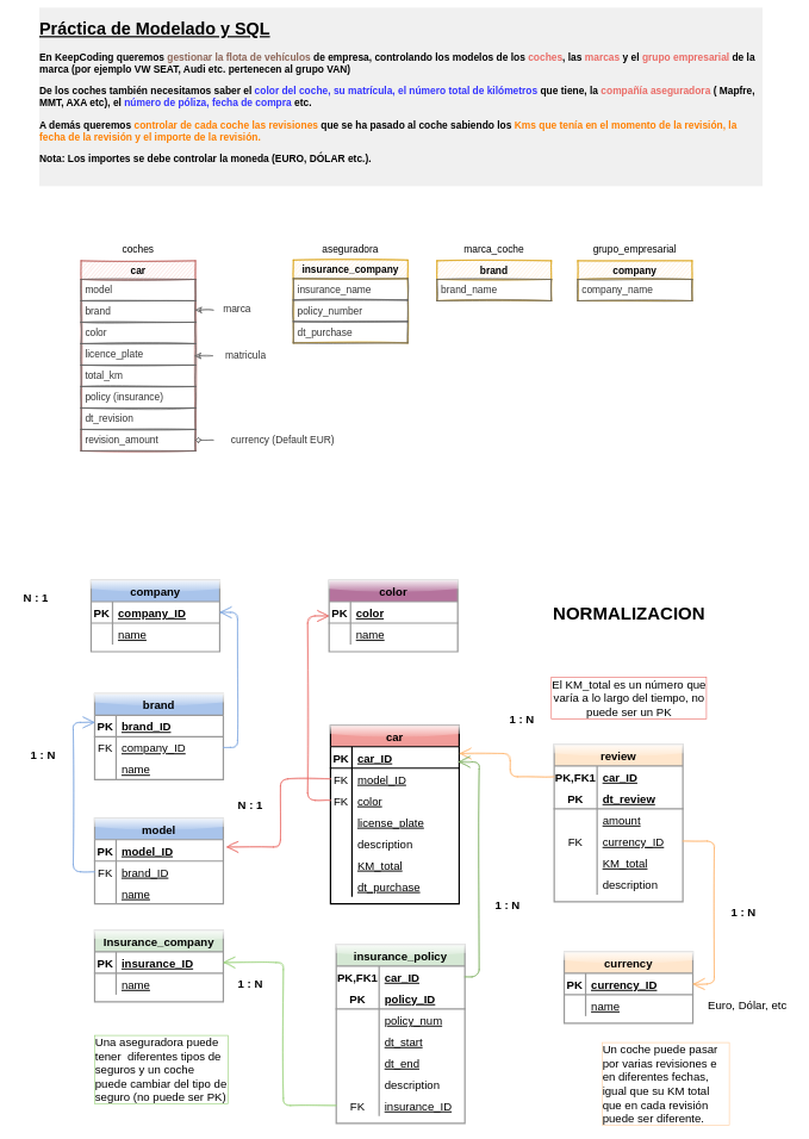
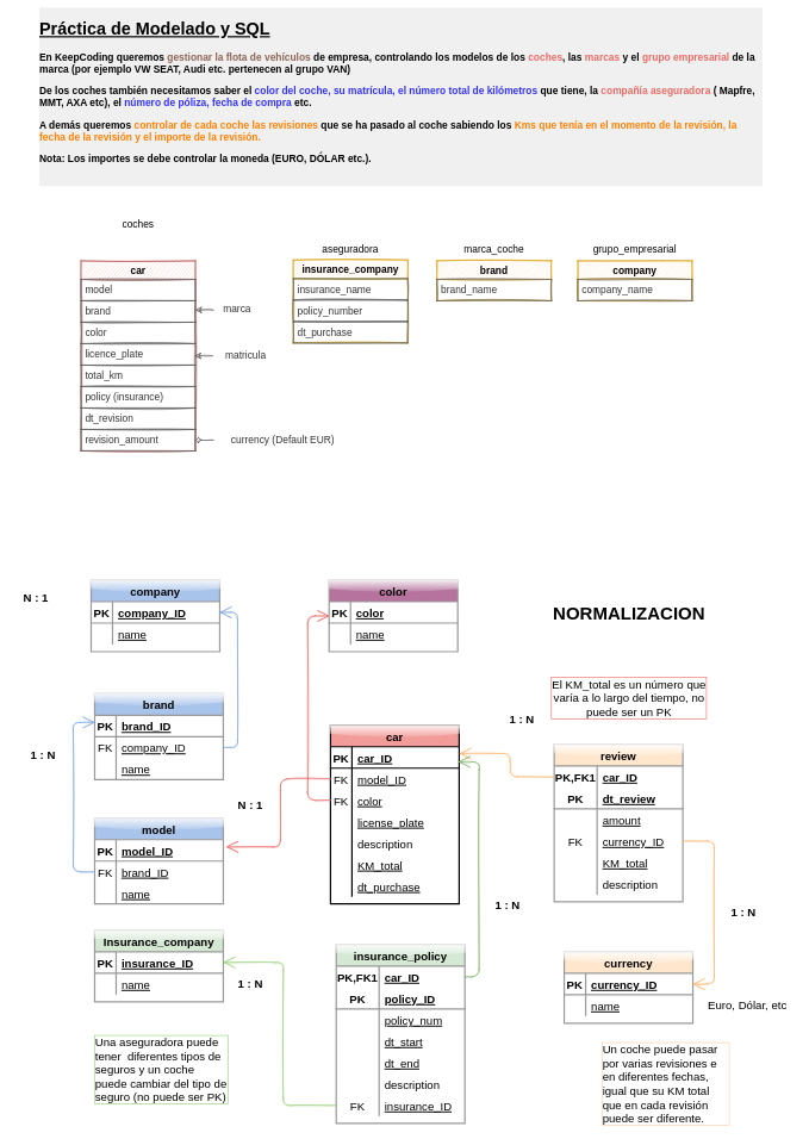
- <mxCell id="20" value="coches" style="text;html=1;strokeColor=none;fillColor=none;align=center;verticalAlign=middle;whiteSpace=wrap;rounded=0;labelBackgroundColor=none;fontSize=14;fontColor=#000000;sketch=1;" parent="1" vertex="1"><mxGeometry x="163" y="333" width="60" height="30" as="geometry" /></mxCell>
+ <mxCell id="20" value="coches" style="text;html=1;strokeColor=none;fillColor=none;align=center;verticalAlign=middle;whiteSpace=wrap;rounded=0;labelBackgroundColor=none;fontSize=14;fontColor=#000000;sketch=1;" parent="1" vertex="1"><mxGeometry x="163" y="298" width="60" height="30" as="geometry" /></mxCell>
